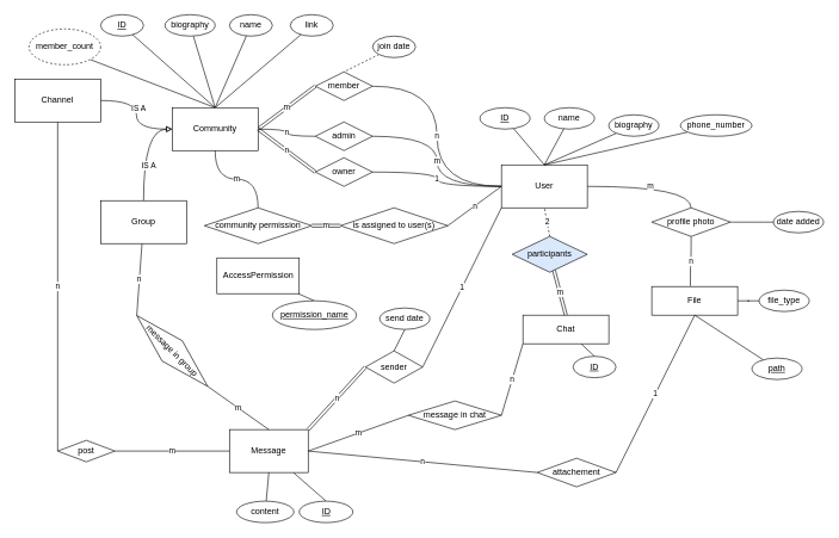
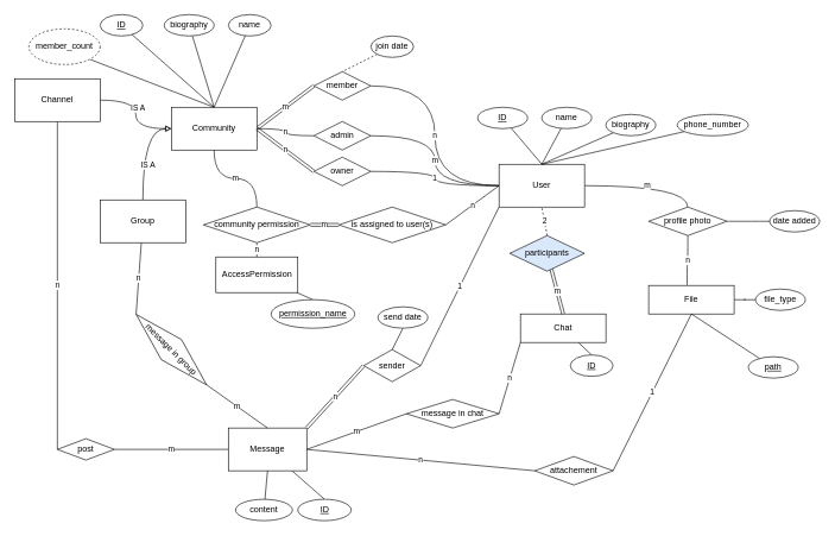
- <mxCell id="33" value="link" style="ellipse;whiteSpace=wrap;html=1;" vertex="1" parent="1"><mxGeometry x="405" y="20" width="60" height="30" as="geometry" /></mxCell>
- <mxCell id="32" style="edgeStyle=none;orthogonalLoop=1;jettySize=auto;html=1;entryX=0.5;entryY=0;entryDx=0;entryDy=0;startArrow=none;startFill=0;endArrow=none;endFill=0;strokeColor=#000000;" edge="1" parent="1" source="33" target="35"><mxGeometry relative="1" as="geometry" /></mxCell>
+ <mxCell id="40" value="n" style="edgeStyle=orthogonalEdgeStyle;curved=1;orthogonalLoop=1;jettySize=auto;html=1;exitX=0.5;exitY=1;exitDx=0;exitDy=0;entryX=0.5;entryY=0;entryDx=0;entryDy=0;startArrow=none;startFill=0;endArrow=none;endFill=0;strokeColor=#000000;" edge="1" parent="1" source="41" target="15"><mxGeometry relative="1" as="geometry" /></mxCell>
